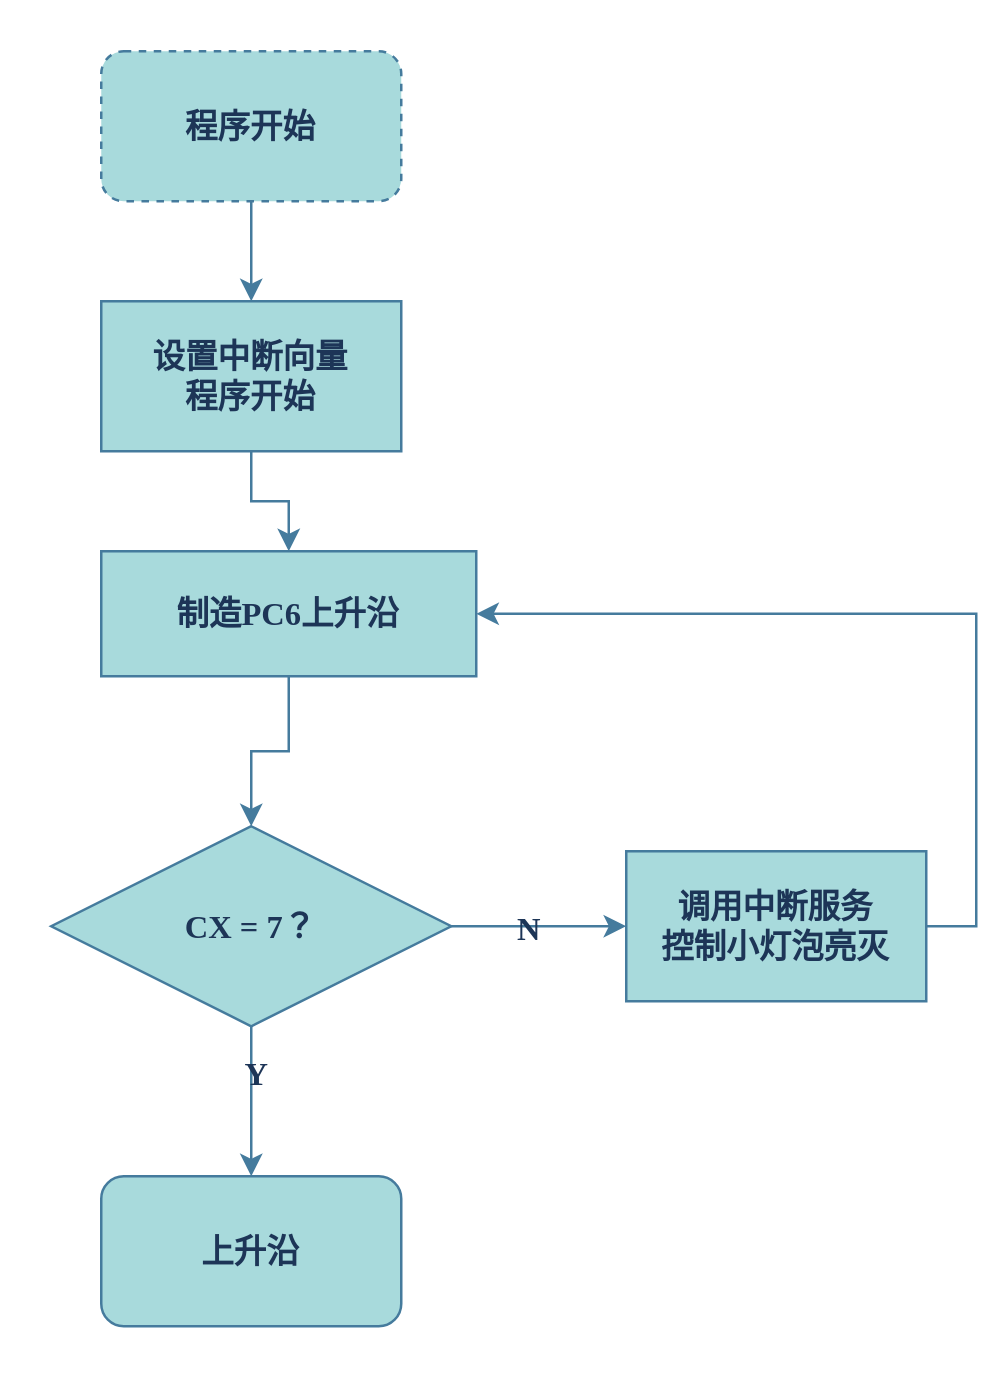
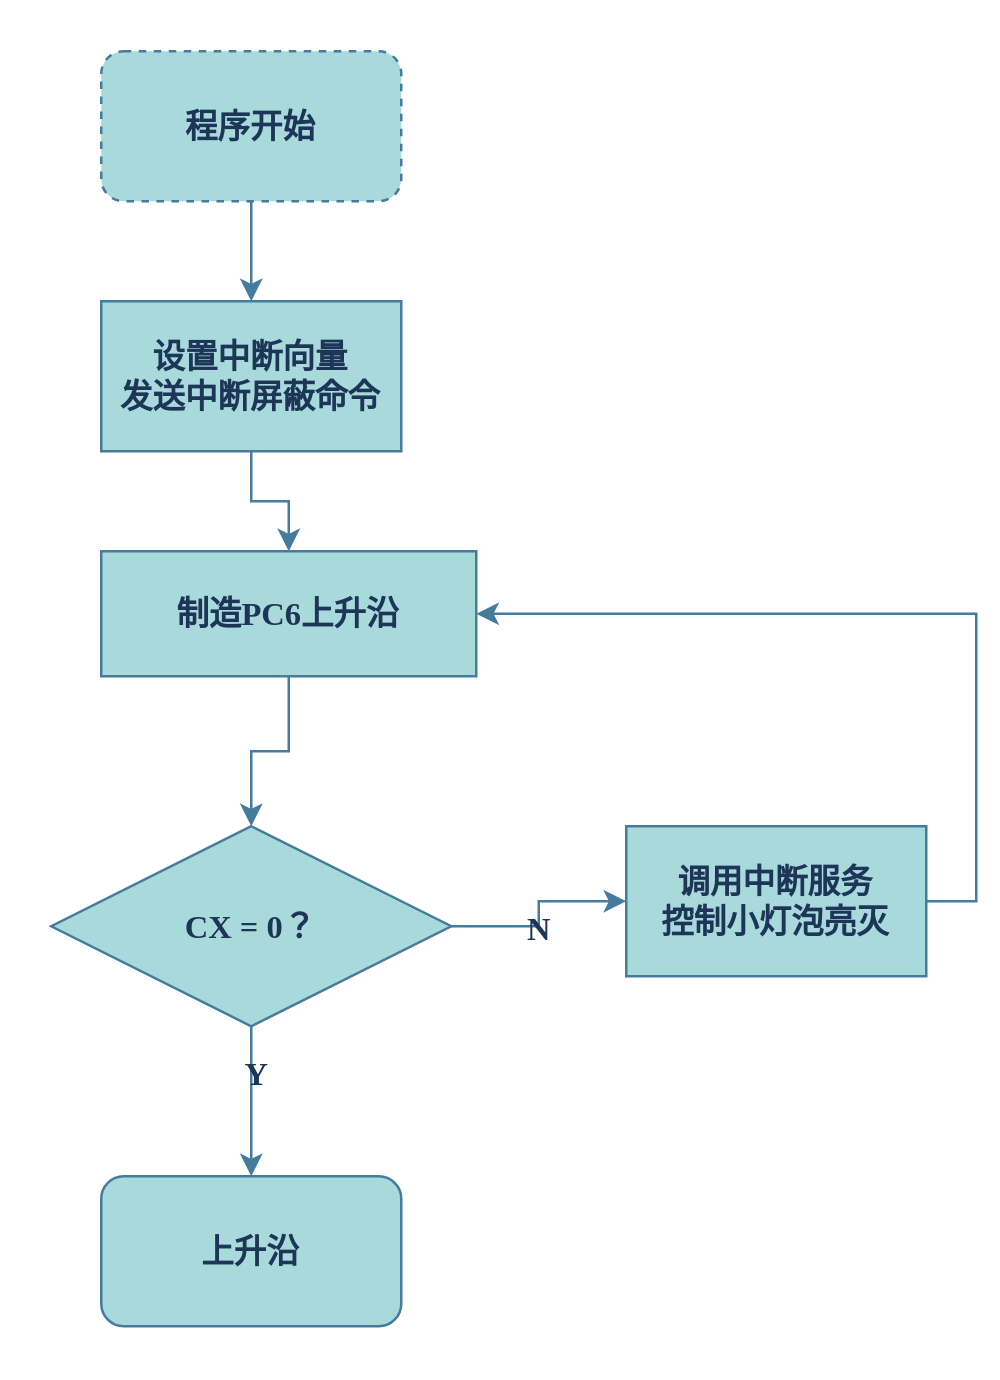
- <mxCell id="5" value="设置中断向量&lt;br style=&quot;font-size: 13px;&quot;&gt;程序开始" style="rounded=0;whiteSpace=wrap;html=1;fontFamily=Times New Roman;fontStyle=1;fontSize=13;labelBackgroundColor=none;fillColor=#A8DADC;strokeColor=#457B9D;fontColor=#1D3557;" vertex="1" parent="1"><mxGeometry x="40" y="120" width="120" height="60" as="geometry" /></mxCell>
+ <mxCell id="5" value="设置中断向量&lt;br style=&quot;font-size: 13px;&quot;&gt;发送中断屏蔽命令" style="rounded=0;whiteSpace=wrap;html=1;fontFamily=Times New Roman;fontStyle=1;fontSize=13;labelBackgroundColor=none;fillColor=#A8DADC;strokeColor=#457B9D;fontColor=#1D3557;" vertex="1" parent="1"><mxGeometry x="40" y="120" width="120" height="60" as="geometry" /></mxCell>
- <mxCell id="12" value="CX = 7？" style="rhombus;whiteSpace=wrap;html=1;fontFamily=Times New Roman;fontStyle=1;fontSize=13;labelBackgroundColor=none;fillColor=#A8DADC;strokeColor=#457B9D;fontColor=#1D3557;" vertex="1" parent="1"><mxGeometry x="20" y="330" width="160" height="80" as="geometry" /></mxCell>
+ <mxCell id="12" value="CX = 0？" style="rhombus;whiteSpace=wrap;html=1;fontFamily=Times New Roman;fontStyle=1;fontSize=13;labelBackgroundColor=none;fillColor=#A8DADC;strokeColor=#457B9D;fontColor=#1D3557;" vertex="1" parent="1"><mxGeometry x="20" y="330" width="160" height="80" as="geometry" /></mxCell>
- <mxCell id="15" value="调用中断服务&lt;br style=&quot;font-size: 13px;&quot;&gt;控制小灯泡亮灭" style="rounded=0;whiteSpace=wrap;html=1;fontFamily=Times New Roman;fontStyle=1;fontSize=13;labelBackgroundColor=none;fillColor=#A8DADC;strokeColor=#457B9D;fontColor=#1D3557;" vertex="1" parent="1"><mxGeometry x="250" y="340" width="120" height="60" as="geometry" /></mxCell>
+ <mxCell id="15" value="调用中断服务&lt;br style=&quot;font-size: 13px;&quot;&gt;控制小灯泡亮灭" style="rounded=0;whiteSpace=wrap;html=1;fontFamily=Times New Roman;fontStyle=1;fontSize=13;labelBackgroundColor=none;fillColor=#A8DADC;strokeColor=#457B9D;fontColor=#1D3557;" vertex="1" parent="1"><mxGeometry x="250" y="330" width="120" height="60" as="geometry" /></mxCell>
